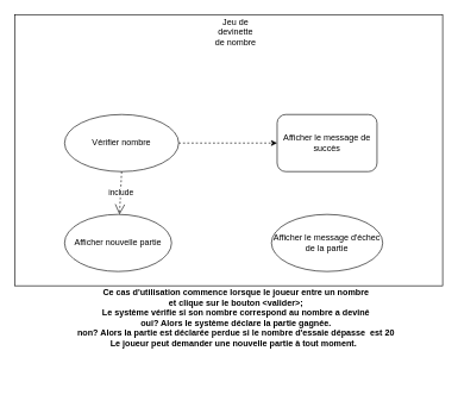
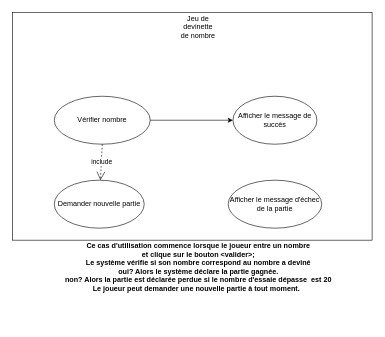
- <mxCell id="8" value="" style="endArrow=classic;html=1;rounded=0;exitX=1;exitY=0.5;exitDx=0;exitDy=0;entryX=0;entryY=0.5;entryDx=0;entryDy=0;dashed=1;" edge="1" parent="1" source="4" target="5"><mxGeometry width="50" height="50" relative="1" as="geometry"><mxPoint x="330" y="230" as="sourcePoint" /><mxPoint x="380" y="180" as="targetPoint" /></mxGeometry></mxCell>
+ <mxCell id="8" value="" style="endArrow=classic;html=1;rounded=0;exitX=1;exitY=0.5;exitDx=0;exitDy=0;entryX=0;entryY=0.5;entryDx=0;entryDy=0;" edge="1" parent="1" source="4" target="5"><mxGeometry width="50" height="50" relative="1" as="geometry"><mxPoint x="330" y="230" as="sourcePoint" /><mxPoint x="380" y="180" as="targetPoint" /></mxGeometry></mxCell>
- <mxCell id="5" value="Afficher le message de succès" style="whiteSpace=wrap;html=1;rounded=1;" vertex="1" parent="1"><mxGeometry x="388" y="160" width="140" height="80" as="geometry" /></mxCell>
+ <mxCell id="5" value="Afficher le message de succès" style="ellipse;whiteSpace=wrap;html=1;" vertex="1" parent="1"><mxGeometry x="388" y="160" width="140" height="80" as="geometry" /></mxCell>
- <mxCell id="7" value="Afficher nouvelle partie" style="ellipse;whiteSpace=wrap;html=1;" vertex="1" parent="1"><mxGeometry x="90" y="300" width="150" height="80" as="geometry" /></mxCell>
+ <mxCell id="7" value="Demander nouvelle partie" style="ellipse;whiteSpace=wrap;html=1;" vertex="1" parent="1"><mxGeometry x="90" y="300" width="150" height="80" as="geometry" /></mxCell>
